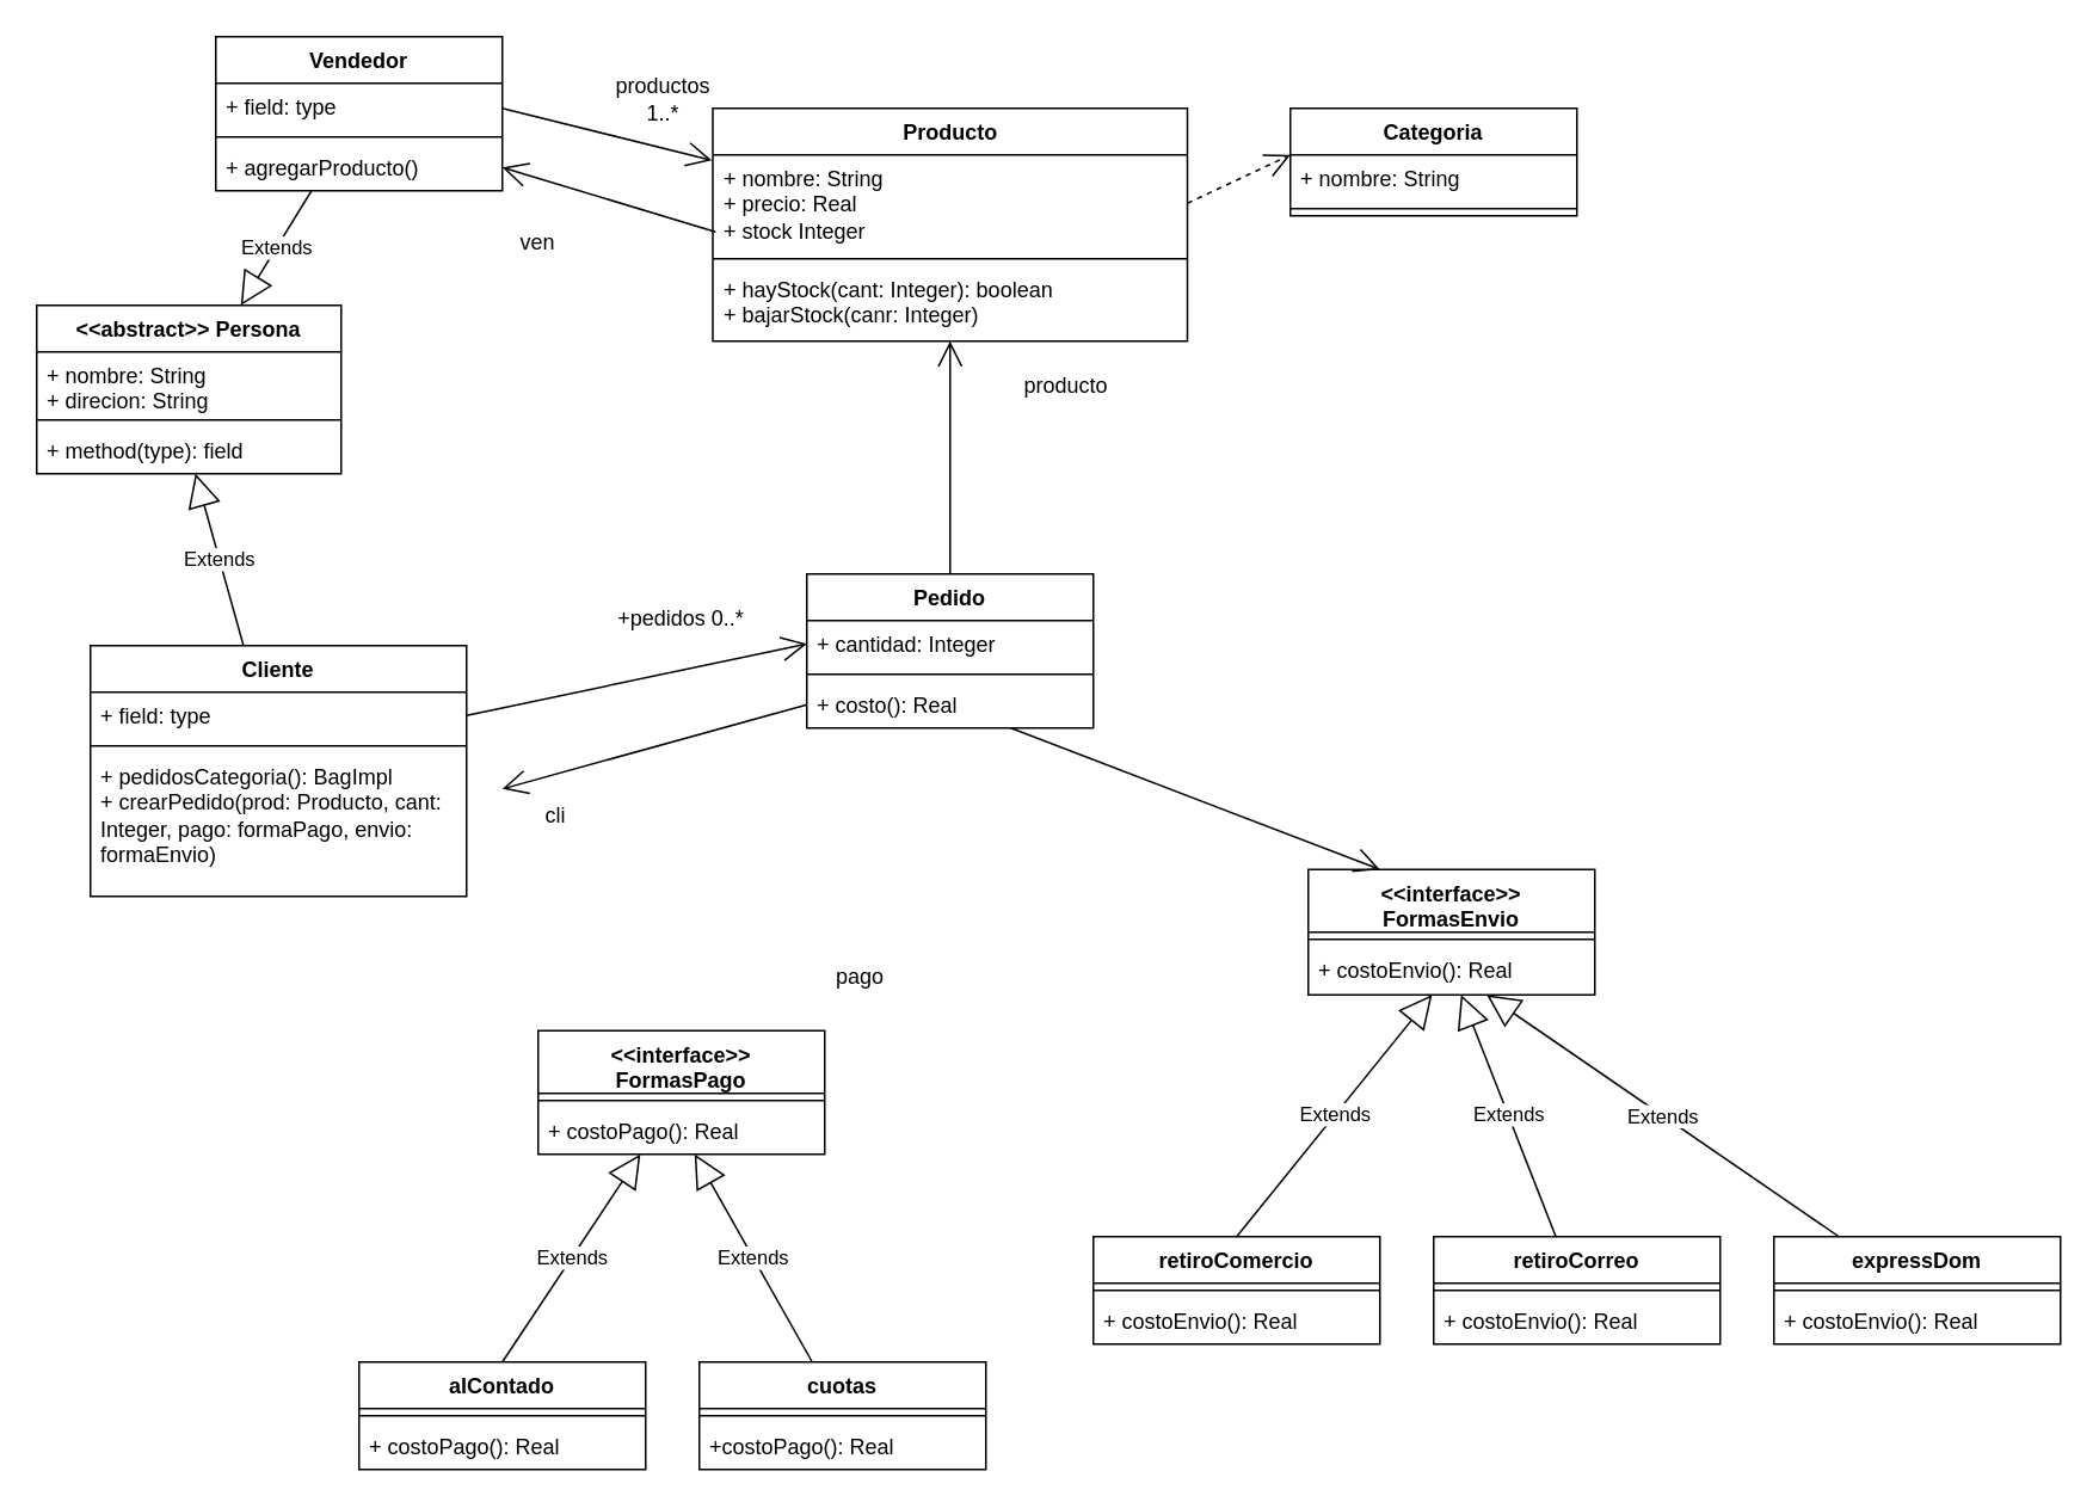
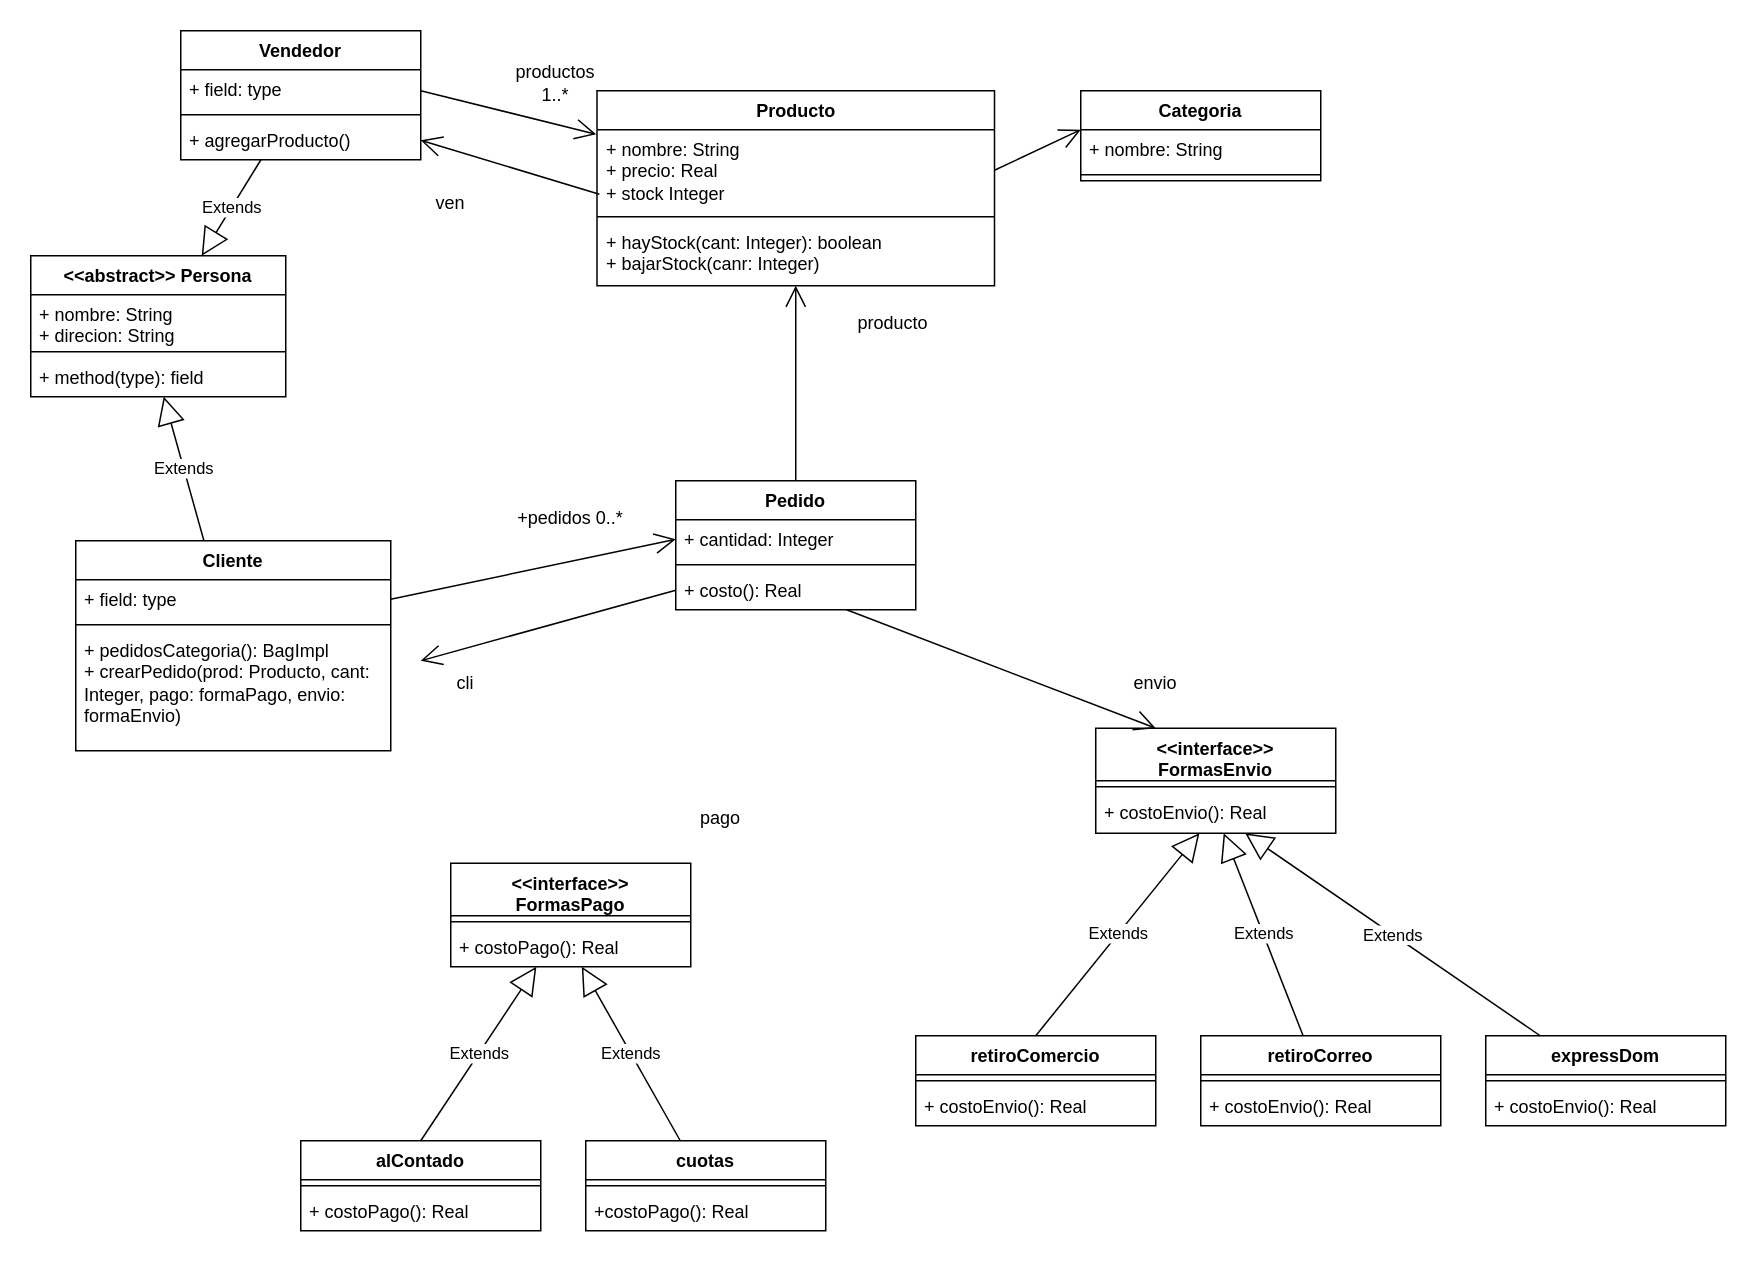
- <mxCell id="60" value="" style="endArrow=open;endFill=1;endSize=12;html=1;rounded=0;exitX=1;exitY=0.5;exitDx=0;exitDy=0;entryX=0;entryY=0;entryDx=0;entryDy=0;entryPerimeter=0;dashed=1;" parent="1" source="17" target="58" edge="1"><mxGeometry width="160" relative="1" as="geometry"><mxPoint x="690" y="190" as="sourcePoint" /><mxPoint x="850" y="190" as="targetPoint" /></mxGeometry></mxCell>
+ <mxCell id="60" value="" style="endArrow=open;endFill=1;endSize=12;html=1;rounded=0;exitX=1;exitY=0.5;exitDx=0;exitDy=0;entryX=0;entryY=0;entryDx=0;entryDy=0;entryPerimeter=0;" parent="1" source="17" target="58" edge="1"><mxGeometry width="160" relative="1" as="geometry"><mxPoint x="690" y="190" as="sourcePoint" /><mxPoint x="850" y="190" as="targetPoint" /></mxGeometry></mxCell>
+ <mxCell id="56" value="envio" style="text;strokeColor=none;align=center;fillColor=none;html=1;verticalAlign=middle;whiteSpace=wrap;rounded=0;" parent="1" vertex="1"><mxGeometry x="740" y="440" width="60" height="30" as="geometry" /></mxCell>
